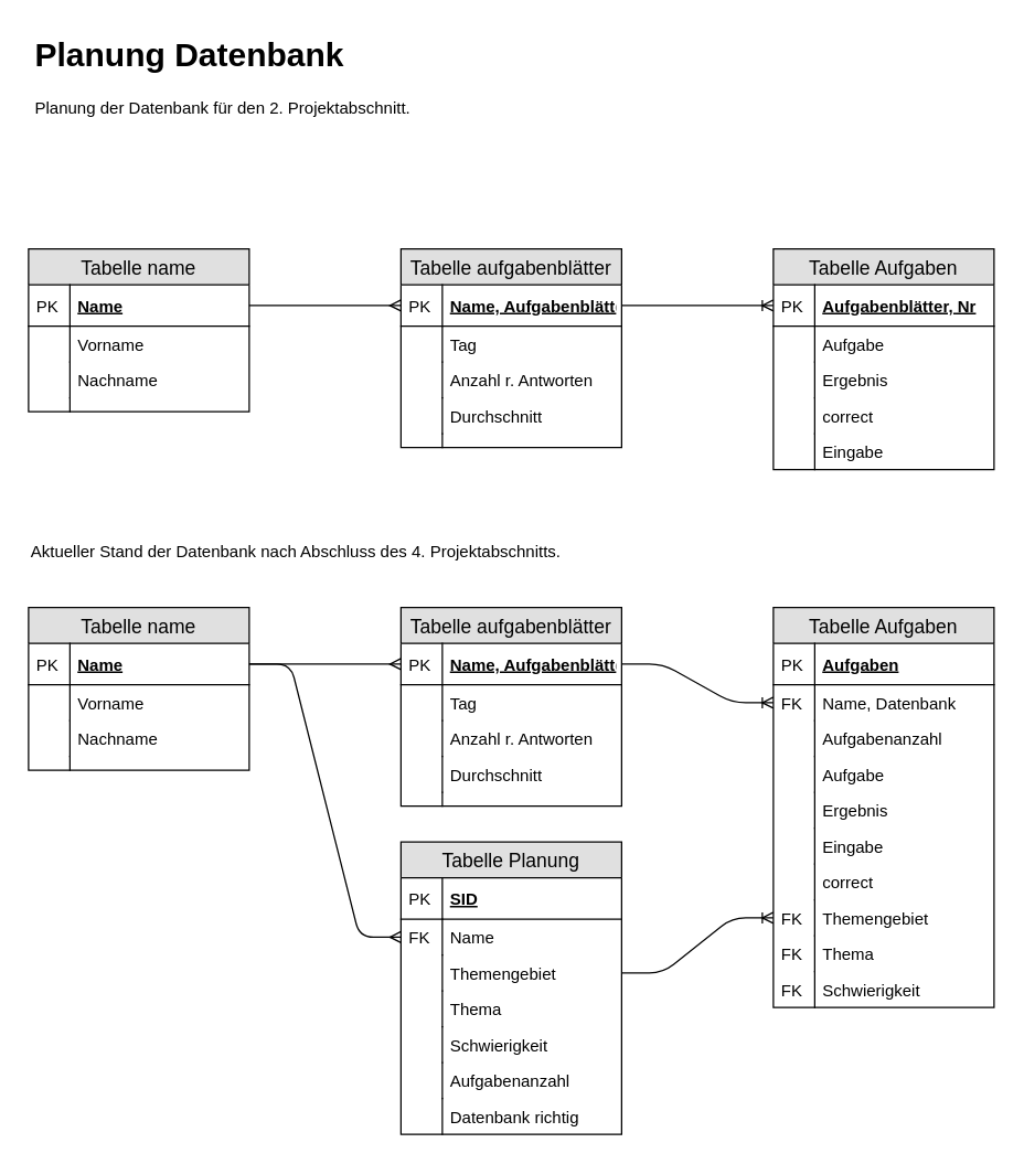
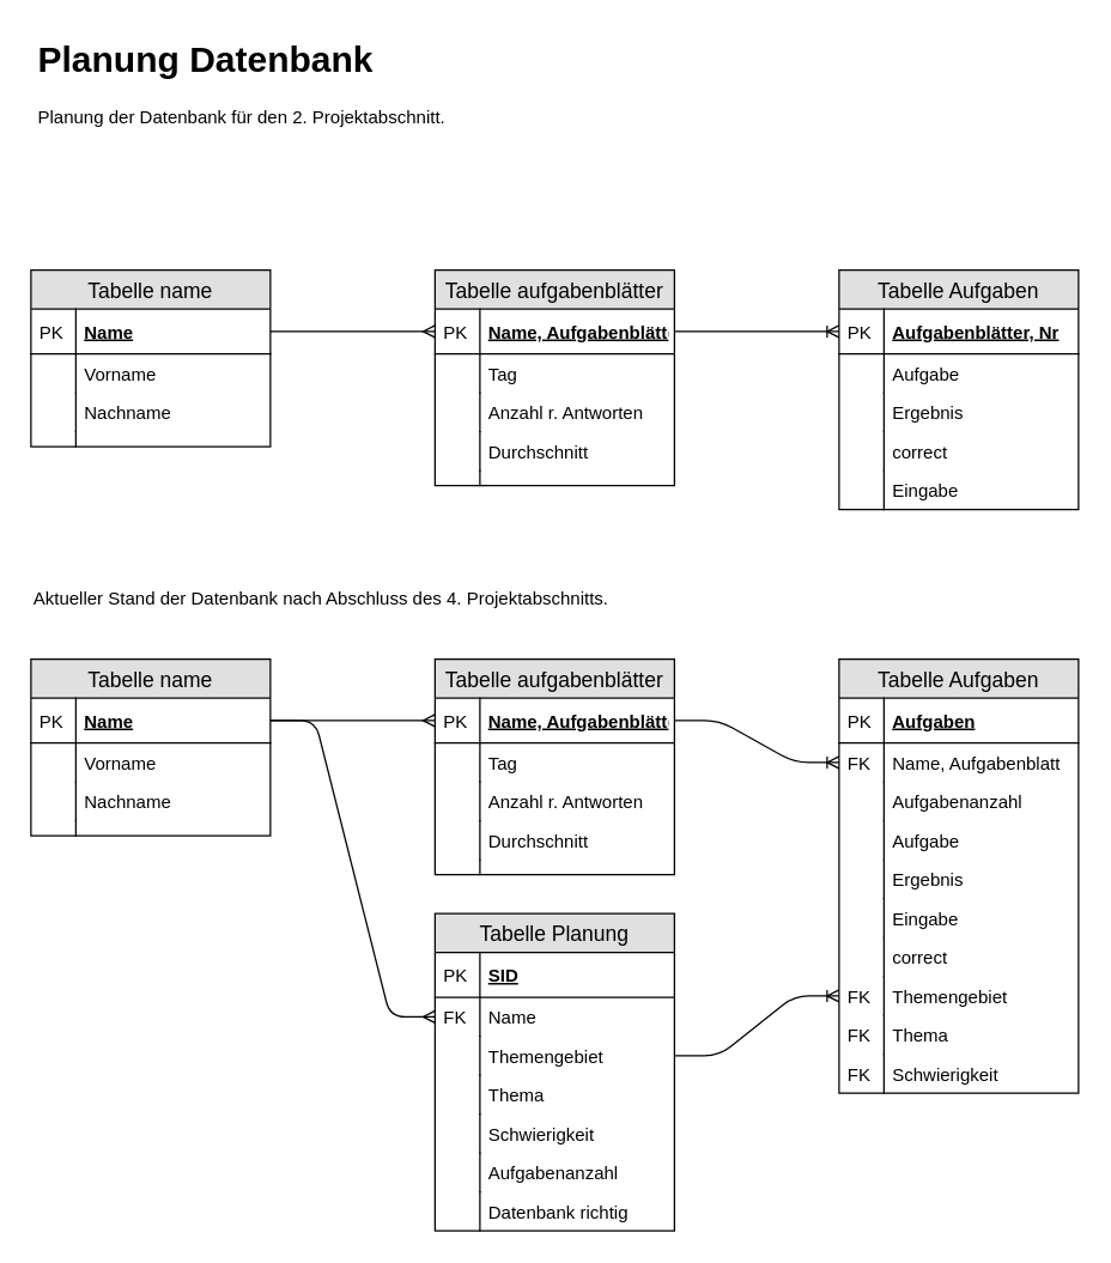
- <mxCell id="60" value="Name, Datenbank" style="shape=partialRectangle;top=0;left=0;right=0;bottom=0;align=left;verticalAlign=top;fillColor=none;spacingLeft=34;spacingRight=4;overflow=hidden;rotatable=0;points=[[0,0.5],[1,0.5]];portConstraint=eastwest;dropTarget=0;fontSize=12;" vertex="1" parent="57"><mxGeometry y="56" width="160" height="26" as="geometry" /></mxCell>
+ <mxCell id="60" value="Name, Aufgabenblatt" style="shape=partialRectangle;top=0;left=0;right=0;bottom=0;align=left;verticalAlign=top;fillColor=none;spacingLeft=34;spacingRight=4;overflow=hidden;rotatable=0;points=[[0,0.5],[1,0.5]];portConstraint=eastwest;dropTarget=0;fontSize=12;" vertex="1" parent="57"><mxGeometry y="56" width="160" height="26" as="geometry" /></mxCell>
